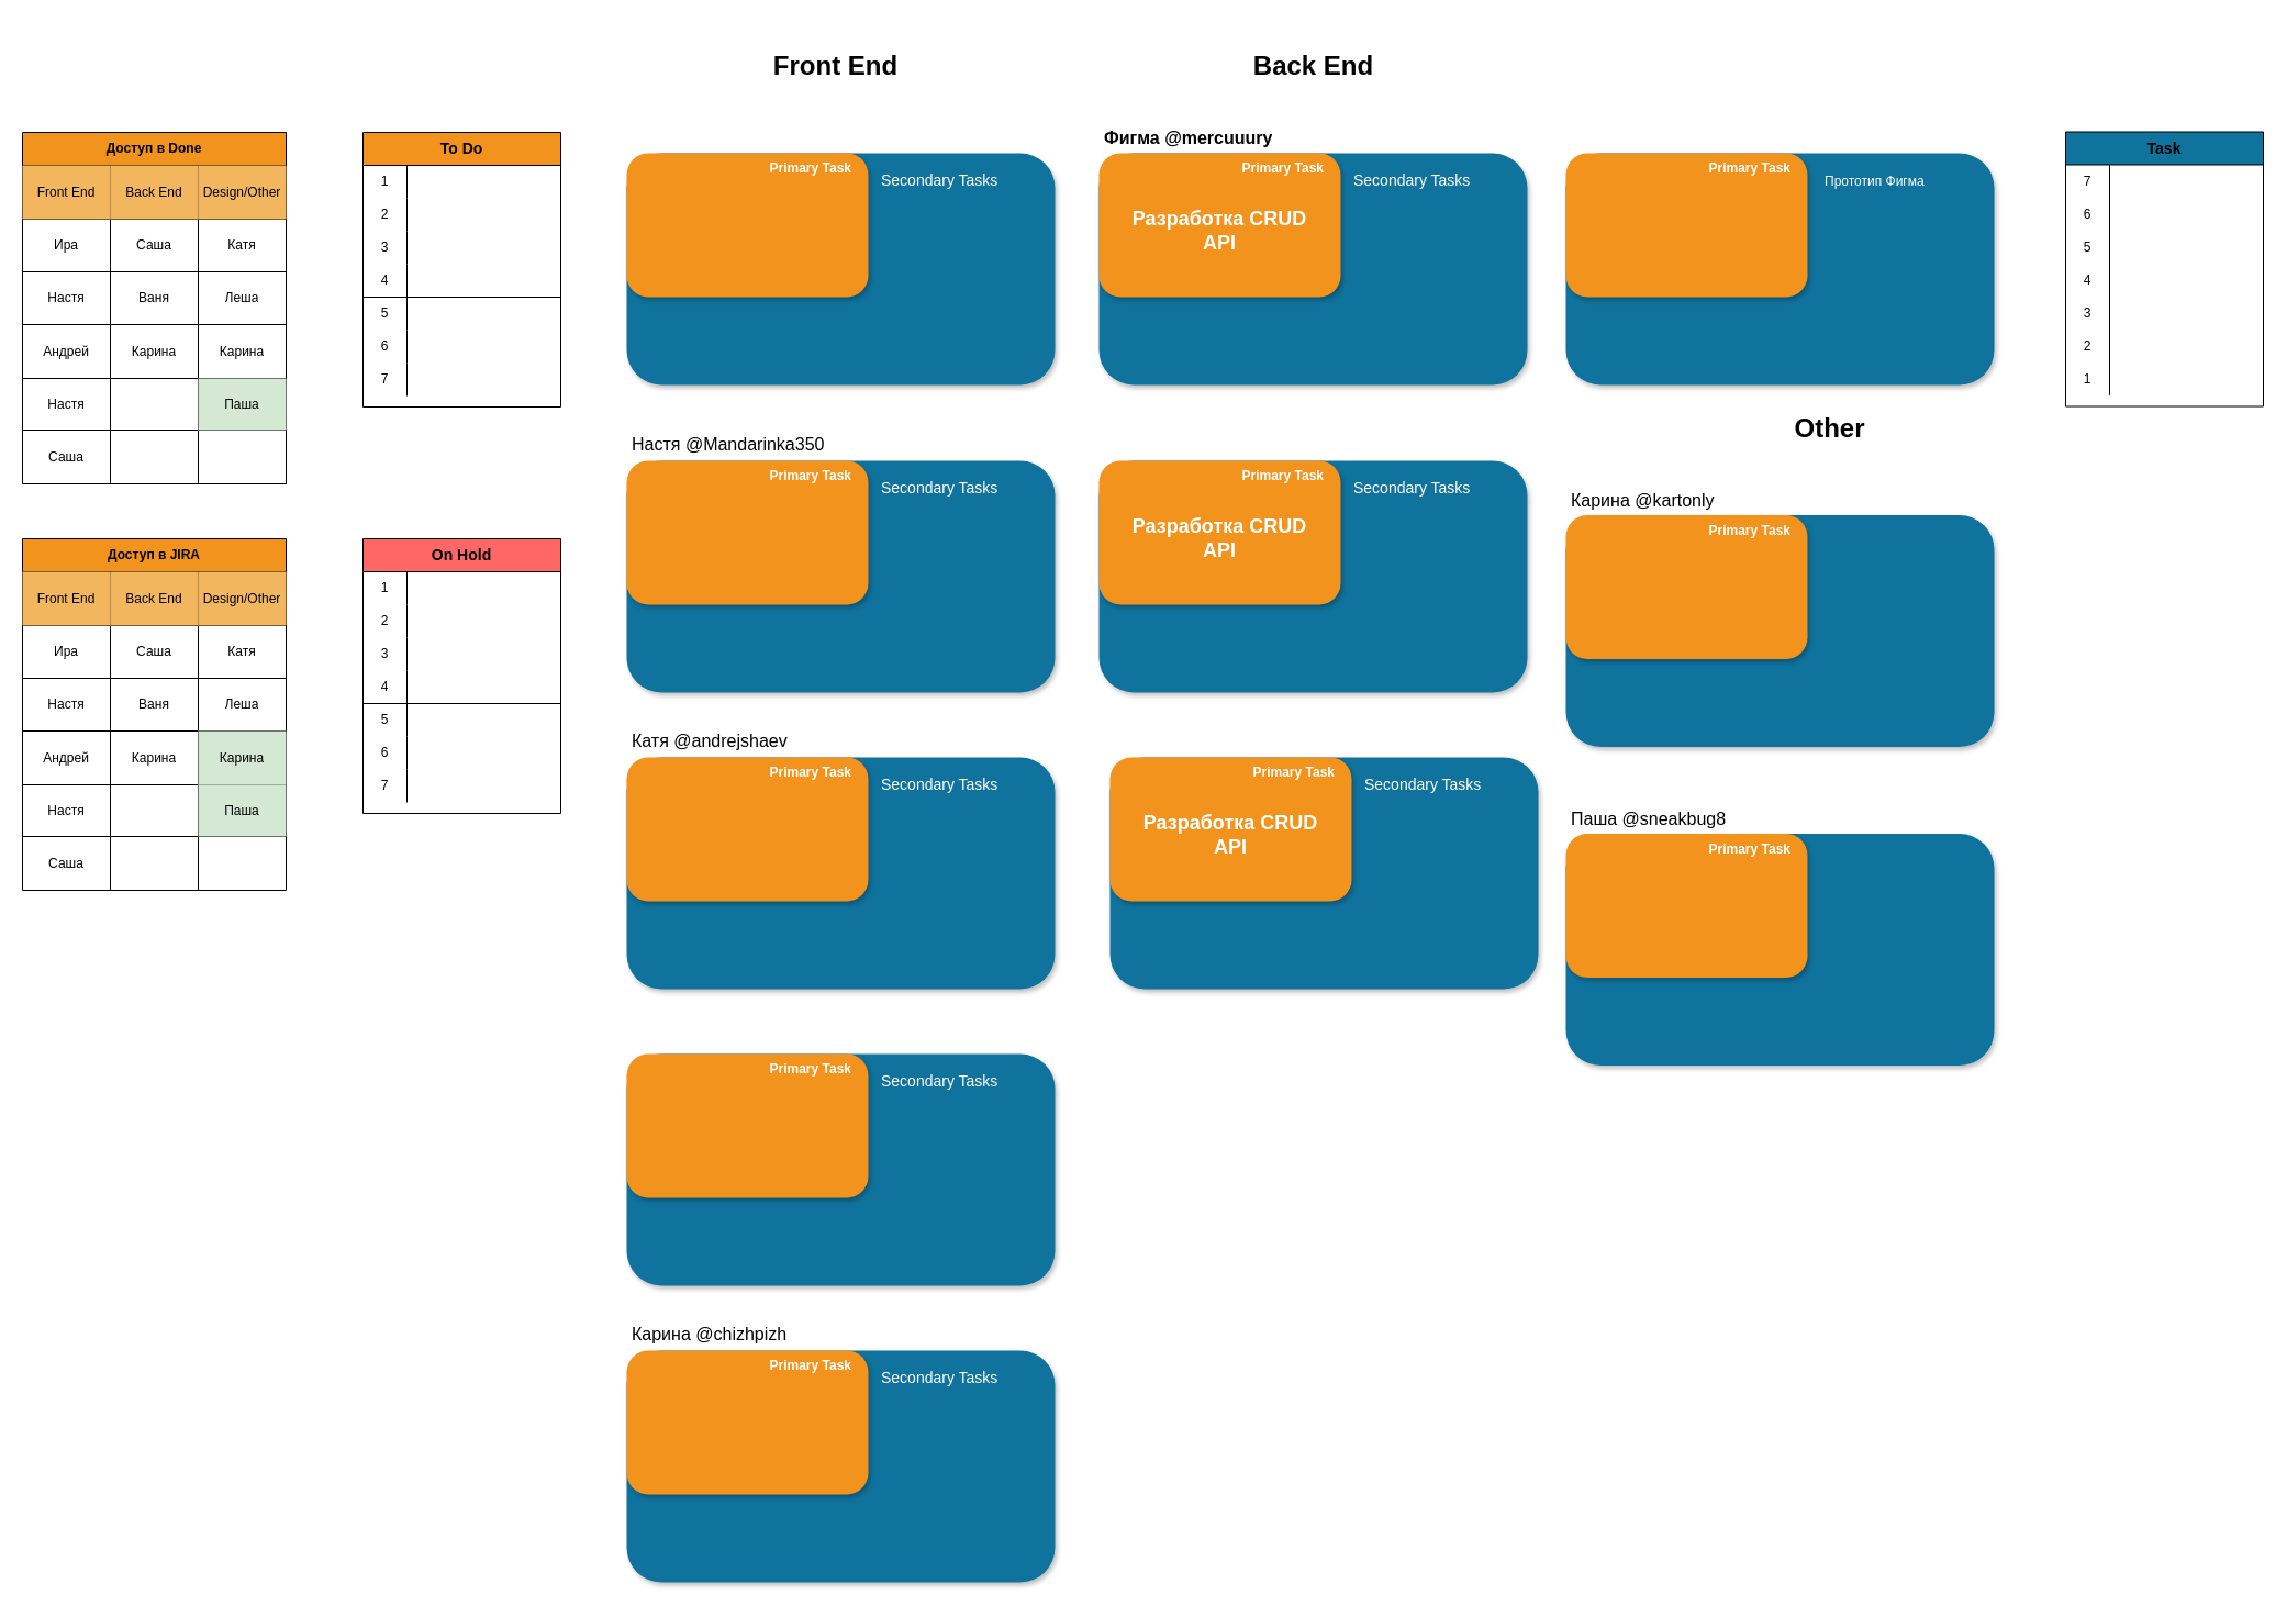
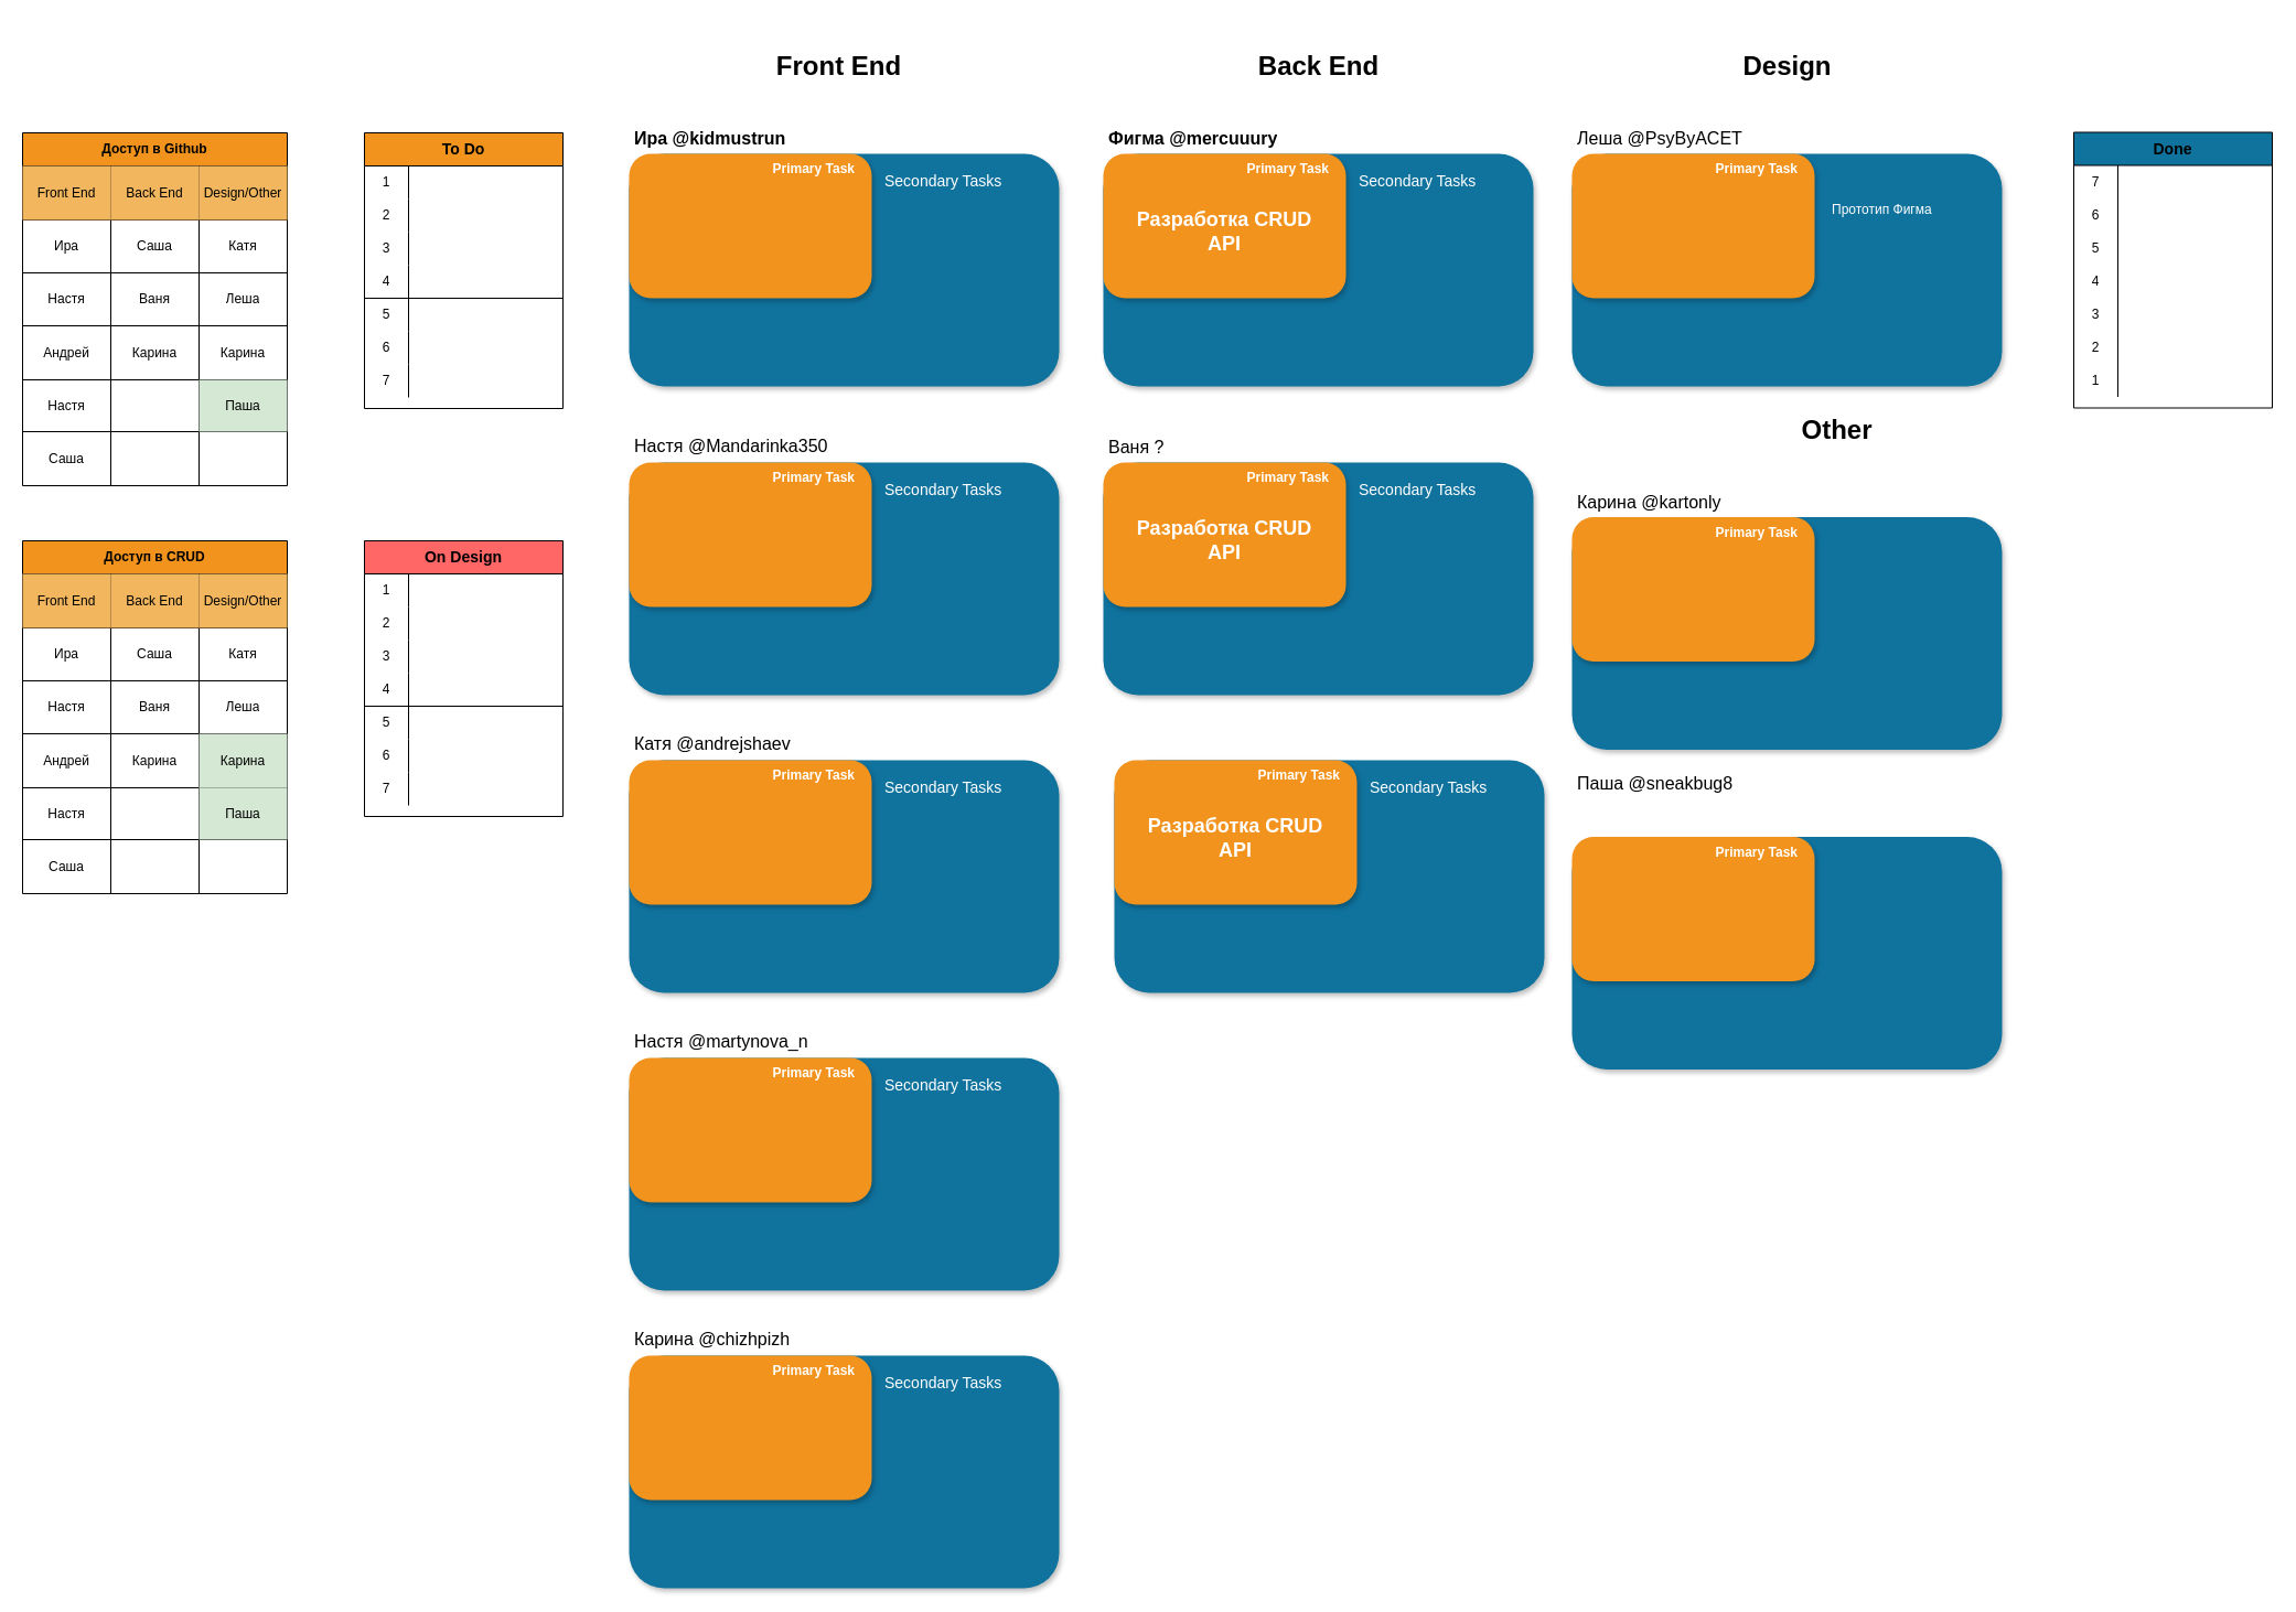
+ <mxCell id="52" value="Design" style="text;strokeColor=none;fillColor=none;html=1;fontSize=24;fontStyle=1;verticalAlign=middle;align=center;" parent="1" vertex="1"><mxGeometry x="1570" y="40" width="100" height="40" as="geometry" /></mxCell>
+ <mxCell id="30" value="&lt;h1 style=&quot;font-size: 16px&quot;&gt;Ира&amp;nbsp;@kidmustrun&amp;nbsp;&lt;/h1&gt;" style="text;html=1;spacing=5;spacingTop=-20;whiteSpace=wrap;overflow=hidden;strokeColor=none;strokeWidth=4;fillColor=none;gradientColor=#007FFF;fontSize=16;align=left;verticalAlign=bottom;" parent="26" vertex="1"><mxGeometry width="210" height="19" as="geometry" /></mxCell>
+ <mxCell id="152" value="&lt;h1 style=&quot;font-size: 16px&quot;&gt;&lt;span style=&quot;font-weight: 400&quot;&gt;Леша @PsyByACET&lt;/span&gt;&lt;/h1&gt;" style="text;html=1;spacing=5;spacingTop=-20;whiteSpace=wrap;overflow=hidden;strokeColor=none;strokeWidth=4;fillColor=none;gradientColor=#007FFF;fontSize=16;align=left;verticalAlign=bottom;" parent="1" vertex="1"><mxGeometry x="1425" y="120" width="290" height="19" as="geometry" /></mxCell>
- <mxCell id="200" value="Доступ в Done" style="shape=table;html=1;whiteSpace=wrap;startSize=30;container=1;collapsible=0;childLayout=tableLayout;fontStyle=1;align=center;fillColor=#F2931E;" parent="1" vertex="1"><mxGeometry x="20" y="120" width="240" height="320" as="geometry" /></mxCell>
+ <mxCell id="200" value="Доступ в Github" style="shape=table;html=1;whiteSpace=wrap;startSize=30;container=1;collapsible=0;childLayout=tableLayout;fontStyle=1;align=center;fillColor=#F2931E;" parent="1" vertex="1"><mxGeometry x="20" y="120" width="240" height="320" as="geometry" /></mxCell>
- <mxCell id="178" value="&lt;font color=&quot;#000000&quot;&gt;Task&lt;/font&gt;" style="shape=table;html=1;whiteSpace=wrap;startSize=30;container=1;collapsible=0;childLayout=tableLayout;fixedRows=1;rowLines=0;fontStyle=1;align=center;fontSize=14;fontColor=#FFFFFF;fillColor=#10739E;" parent="1" vertex="1"><mxGeometry x="1880" y="119.5" width="180" height="250" as="geometry" /></mxCell>
+ <mxCell id="178" value="&lt;font color=&quot;#000000&quot;&gt;Done&lt;/font&gt;" style="shape=table;html=1;whiteSpace=wrap;startSize=30;container=1;collapsible=0;childLayout=tableLayout;fixedRows=1;rowLines=0;fontStyle=1;align=center;fontSize=14;fontColor=#FFFFFF;fillColor=#10739E;" parent="1" vertex="1"><mxGeometry x="1880" y="119.5" width="180" height="250" as="geometry" /></mxCell>
- <mxCell id="154" value="Прототип Фигма" style="text;strokeColor=none;fillColor=none;align=left;verticalAlign=top;spacingLeft=4;spacingRight=4;overflow=hidden;rotatable=0;points=[[0,0.5],[1,0.5]];portConstraint=eastwest;whiteSpace=wrap;fontColor=#FFFFFF;" parent="1" vertex="1"><mxGeometry x="1655" y="151" width="150" height="34" as="geometry" /></mxCell>
+ <mxCell id="154" value="Прототип Фигма" style="text;strokeColor=none;fillColor=none;align=left;verticalAlign=top;spacingLeft=4;spacingRight=4;overflow=hidden;rotatable=0;points=[[0,0.5],[1,0.5]];portConstraint=eastwest;whiteSpace=wrap;fontColor=#FFFFFF;" parent="1" vertex="1"><mxGeometry x="1655" y="176" width="150" height="34" as="geometry" /></mxCell>
+ <mxCell id="129" value="&lt;h1 style=&quot;font-size: 16px&quot;&gt;&lt;span style=&quot;font-weight: normal&quot;&gt;Ваня ?&lt;/span&gt;&lt;/h1&gt;" style="text;html=1;spacing=5;spacingTop=-20;whiteSpace=wrap;overflow=hidden;strokeColor=none;strokeWidth=4;fillColor=none;gradientColor=#007FFF;fontSize=16;align=left;verticalAlign=bottom;fontStyle=0" parent="125" vertex="1"><mxGeometry width="210" height="19" as="geometry" /></mxCell>
- <mxCell id="225" value="Доступ в JIRA" style="shape=table;html=1;whiteSpace=wrap;startSize=30;container=1;collapsible=0;childLayout=tableLayout;fontStyle=1;align=center;fillColor=#F2931E;" parent="1" vertex="1"><mxGeometry x="20" y="490" width="240" height="320" as="geometry" /></mxCell>
+ <mxCell id="225" value="Доступ в CRUD" style="shape=table;html=1;whiteSpace=wrap;startSize=30;container=1;collapsible=0;childLayout=tableLayout;fontStyle=1;align=center;fillColor=#F2931E;" parent="1" vertex="1"><mxGeometry x="20" y="490" width="240" height="320" as="geometry" /></mxCell>
- <mxCell id="54" value="&lt;font color=&quot;#000000&quot;&gt;On Hold&lt;/font&gt;" style="shape=table;html=1;whiteSpace=wrap;startSize=30;container=1;collapsible=0;childLayout=tableLayout;fixedRows=1;rowLines=0;fontStyle=1;align=center;fontSize=14;fontColor=#FFFFFF;fillColor=#FF6666;" parent="1" vertex="1"><mxGeometry x="330" y="490" width="180" height="250" as="geometry" /></mxCell>
+ <mxCell id="54" value="&lt;font color=&quot;#000000&quot;&gt;On Design&lt;/font&gt;" style="shape=table;html=1;whiteSpace=wrap;startSize=30;container=1;collapsible=0;childLayout=tableLayout;fixedRows=1;rowLines=0;fontStyle=1;align=center;fontSize=14;fontColor=#FFFFFF;fillColor=#FF6666;" parent="1" vertex="1"><mxGeometry x="330" y="490" width="180" height="250" as="geometry" /></mxCell>
- <mxCell id="162" value="&lt;h1 style=&quot;font-size: 16px&quot;&gt;&lt;span style=&quot;font-weight: 400&quot;&gt;Паша @sneakbug8&lt;/span&gt;&lt;/h1&gt;" style="text;html=1;spacing=5;spacingTop=-20;whiteSpace=wrap;overflow=hidden;strokeColor=none;strokeWidth=4;fillColor=none;gradientColor=#007FFF;fontSize=16;align=left;verticalAlign=bottom;" parent="1" vertex="1"><mxGeometry x="1425" y="739.5" width="290" height="19" as="geometry" /></mxCell>
+ <mxCell id="162" value="&lt;h1 style=&quot;font-size: 16px&quot;&gt;&lt;span style=&quot;font-weight: 400&quot;&gt;Паша @sneakbug8&lt;/span&gt;&lt;/h1&gt;" style="text;html=1;spacing=5;spacingTop=-20;whiteSpace=wrap;overflow=hidden;strokeColor=none;strokeWidth=4;fillColor=none;gradientColor=#007FFF;fontSize=16;align=left;verticalAlign=bottom;" parent="1" vertex="1"><mxGeometry x="1425" y="704.5" width="290" height="19" as="geometry" /></mxCell>
+ <mxCell id="104" value="Настя&amp;nbsp;@martynova_n" style="text;html=1;spacing=5;spacingTop=-20;whiteSpace=wrap;overflow=hidden;strokeColor=none;strokeWidth=4;fillColor=none;gradientColor=#007FFF;fontSize=16;align=left;verticalAlign=bottom;" parent="100" vertex="1"><mxGeometry width="210" height="19" as="geometry" /></mxCell>
